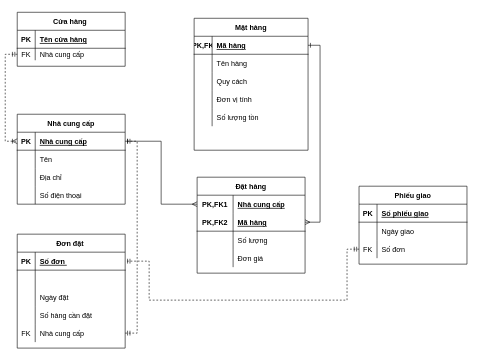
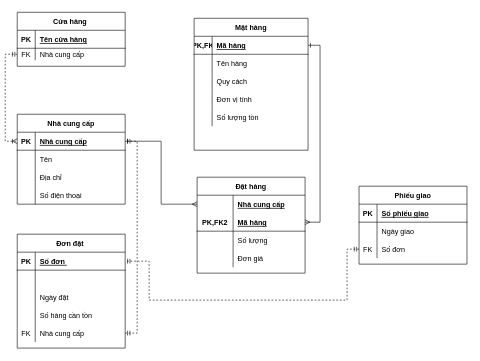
- <mxCell id="65" value="PK,FK1" style="shape=partialRectangle;connectable=0;fillColor=none;top=0;left=0;bottom=0;right=0;fontStyle=1;overflow=hidden;" vertex="1" parent="64"><mxGeometry width="60" height="30" as="geometry" /></mxCell>
- <mxCell id="49" value="Số hàng cần đặt " style="shape=partialRectangle;connectable=0;fillColor=none;top=0;left=0;bottom=0;right=0;align=left;spacingLeft=6;overflow=hidden;" vertex="1" parent="47"><mxGeometry x="30" width="150" height="30" as="geometry" /></mxCell>
+ <mxCell id="49" value="Số hàng cần tồn " style="shape=partialRectangle;connectable=0;fillColor=none;top=0;left=0;bottom=0;right=0;align=left;spacingLeft=6;overflow=hidden;" vertex="1" parent="47"><mxGeometry x="30" width="150" height="30" as="geometry" /></mxCell>
